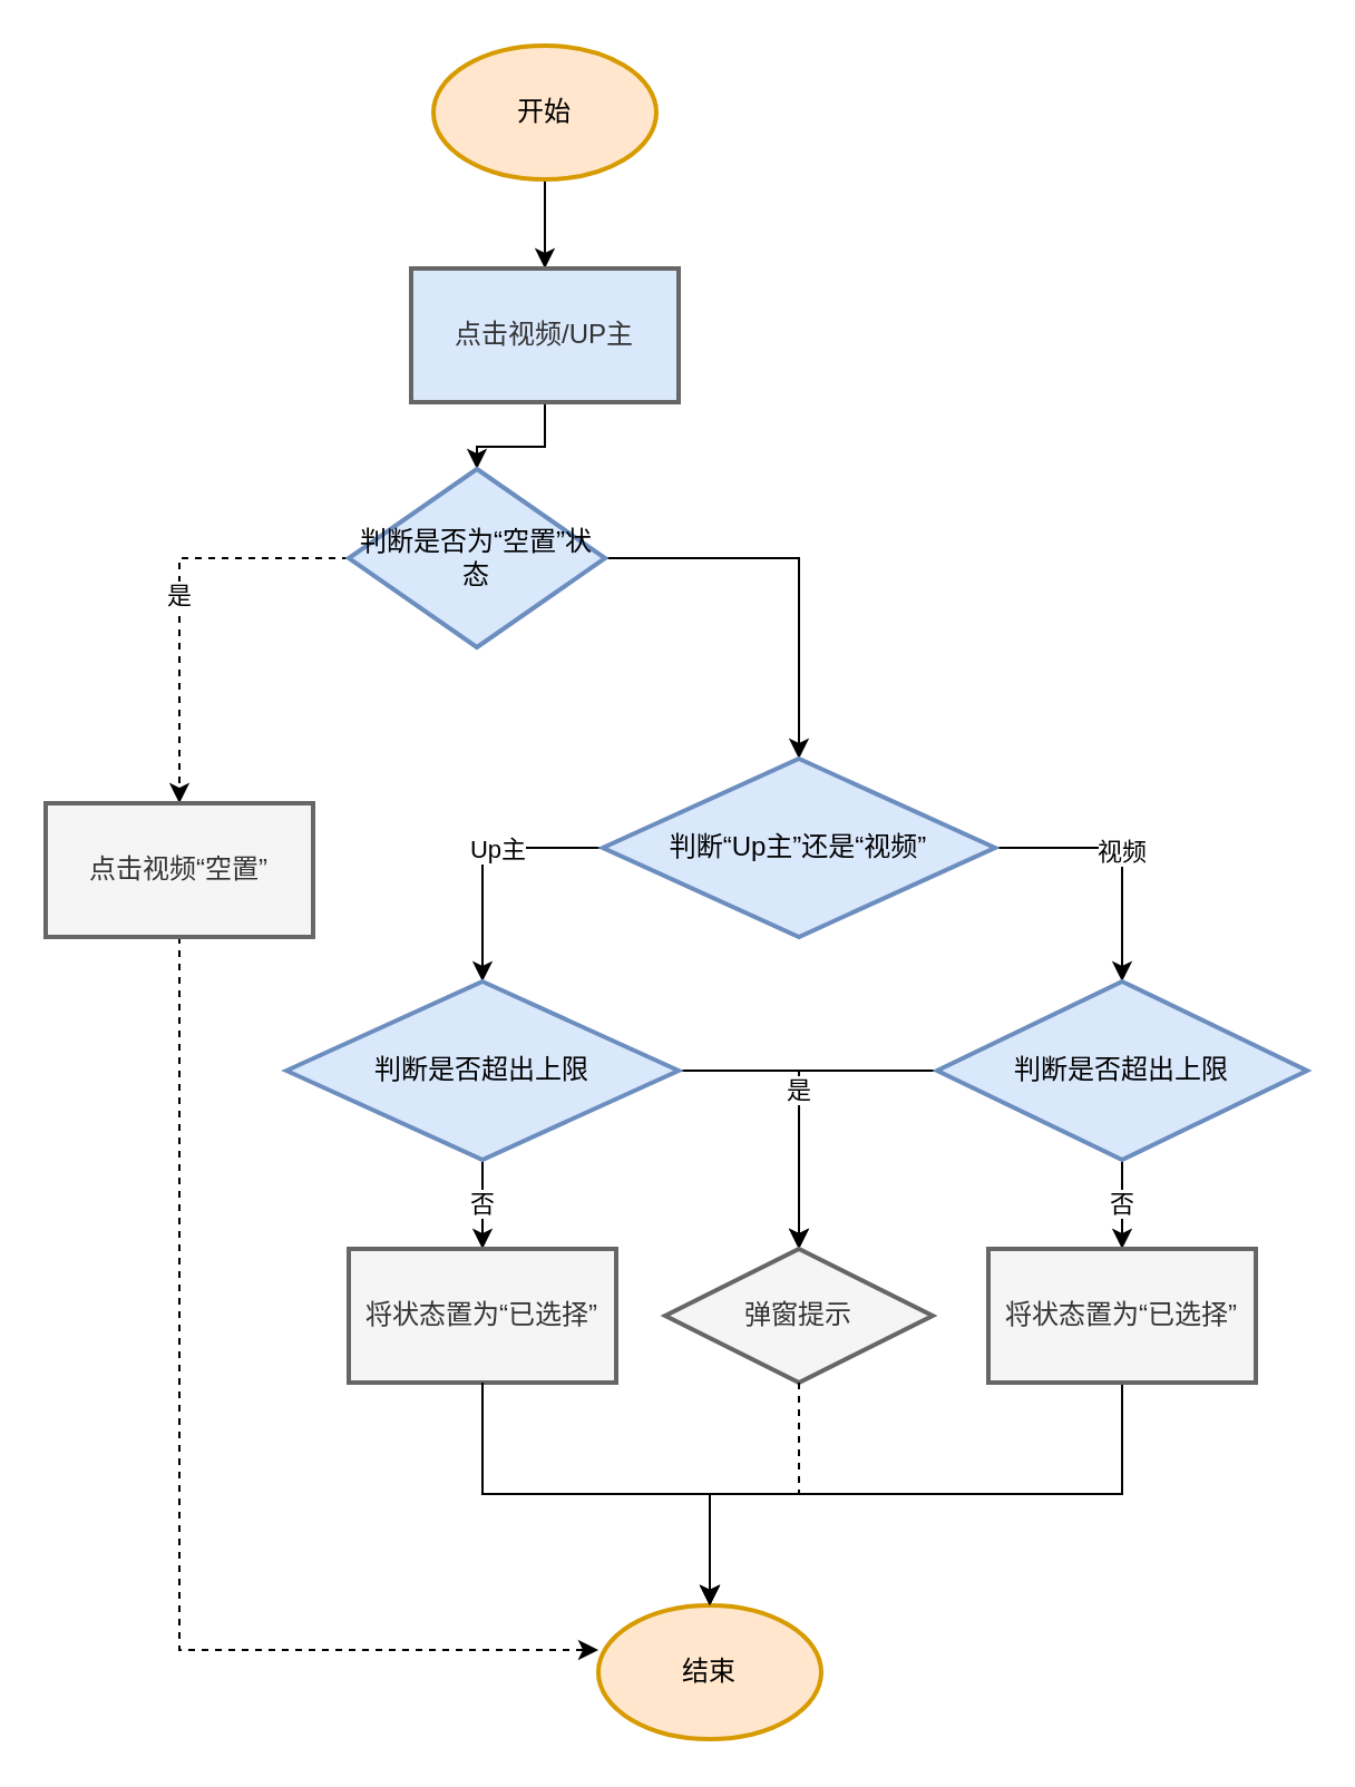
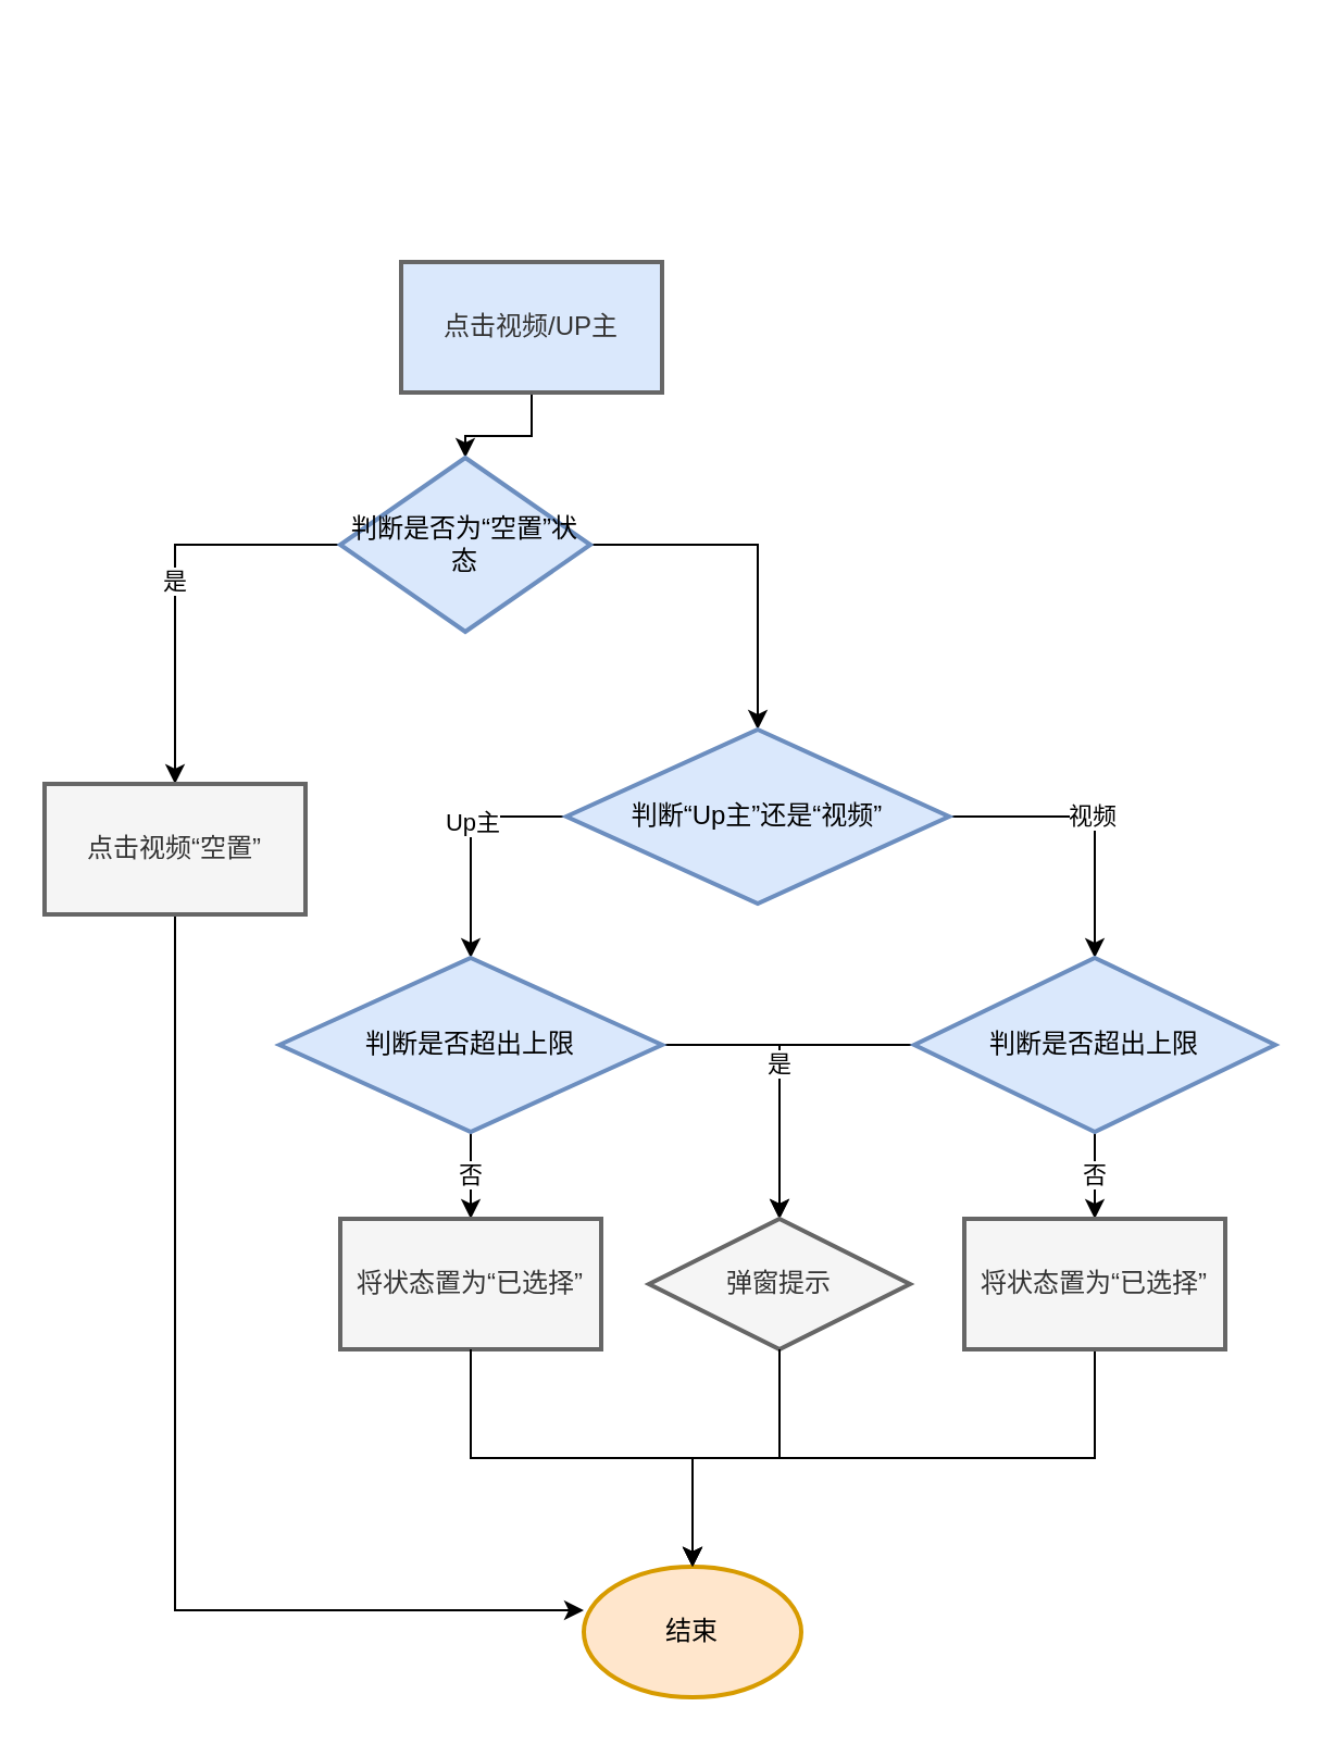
- <mxCell id="3" value="开始" style="strokeWidth=2;html=1;shape=mxgraph.flowchart.start_1;whiteSpace=wrap;fillColor=#ffe6cc;strokeColor=#d79b00;" vertex="1" parent="1"><mxGeometry x="194" y="20" width="100" height="60" as="geometry" /></mxCell>
- <mxCell id="2" value="" style="edgeStyle=orthogonalEdgeStyle;rounded=0;orthogonalLoop=1;jettySize=auto;html=1;" edge="1" parent="1" source="3" target="5"><mxGeometry relative="1" as="geometry" /></mxCell>
- <mxCell id="6" value="是" style="edgeStyle=orthogonalEdgeStyle;rounded=0;orthogonalLoop=1;jettySize=auto;html=1;dashed=1;" edge="1" parent="1" source="8" target="10"><mxGeometry relative="1" as="geometry" /></mxCell>
+ <mxCell id="6" value="是" style="edgeStyle=orthogonalEdgeStyle;rounded=0;orthogonalLoop=1;jettySize=auto;html=1;" edge="1" parent="1" source="8" target="10"><mxGeometry relative="1" as="geometry" /></mxCell>
- <mxCell id="14" value="判断“Up主”还是“视频”" style="rhombus;whiteSpace=wrap;html=1;strokeWidth=2;fillColor=#dae8fc;strokeColor=#6c8ebf;" vertex="1" parent="1"><mxGeometry x="270" y="340" width="176" height="80" as="geometry" /></mxCell>
+ <mxCell id="14" value="判断“Up主”还是“视频”" style="rhombus;whiteSpace=wrap;html=1;strokeWidth=2;fillColor=#dae8fc;strokeColor=#6c8ebf;" vertex="1" parent="1"><mxGeometry x="260" y="335" width="176" height="80" as="geometry" /></mxCell>
- <mxCell id="27" style="edgeStyle=orthogonalEdgeStyle;rounded=0;orthogonalLoop=1;jettySize=auto;html=1;entryX=0.5;entryY=0;entryDx=0;entryDy=0;entryPerimeter=0;dashed=1;" edge="1" parent="1" source="25" target="26"><mxGeometry relative="1" as="geometry" /></mxCell>
+ <mxCell id="27" style="edgeStyle=orthogonalEdgeStyle;rounded=0;orthogonalLoop=1;jettySize=auto;html=1;entryX=0.5;entryY=0;entryDx=0;entryDy=0;entryPerimeter=0;" edge="1" parent="1" source="25" target="26"><mxGeometry relative="1" as="geometry" /></mxCell>
- <mxCell id="9" style="edgeStyle=orthogonalEdgeStyle;rounded=0;orthogonalLoop=1;jettySize=auto;html=1;exitX=0.5;exitY=1;exitDx=0;exitDy=0;dashed=1;" edge="1" parent="1" source="10" target="26"><mxGeometry relative="1" as="geometry"><Array as="points"><mxPoint x="80" y="740" /></Array></mxGeometry></mxCell>
+ <mxCell id="9" style="edgeStyle=orthogonalEdgeStyle;rounded=0;orthogonalLoop=1;jettySize=auto;html=1;exitX=0.5;exitY=1;exitDx=0;exitDy=0;" edge="1" parent="1" source="10" target="26"><mxGeometry relative="1" as="geometry"><Array as="points"><mxPoint x="80" y="740" /></Array></mxGeometry></mxCell>
